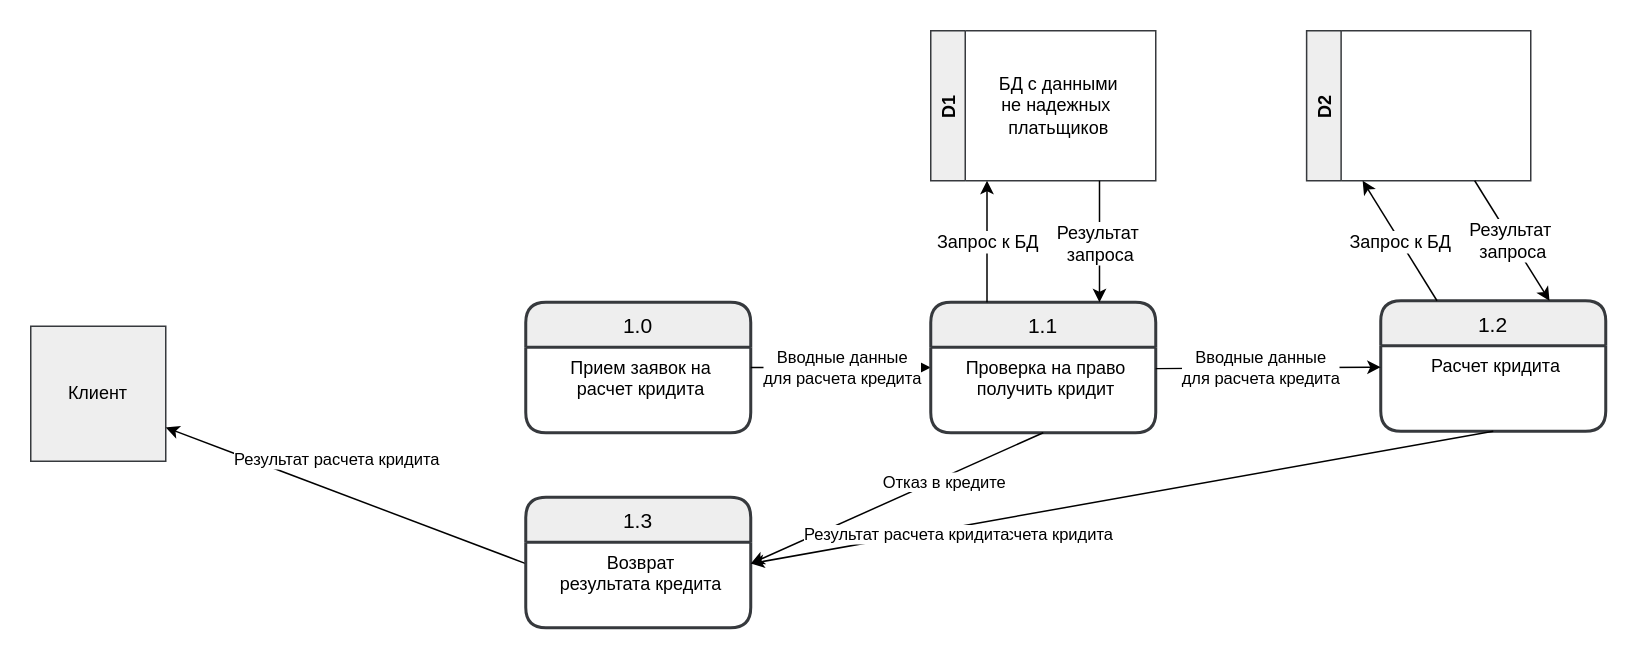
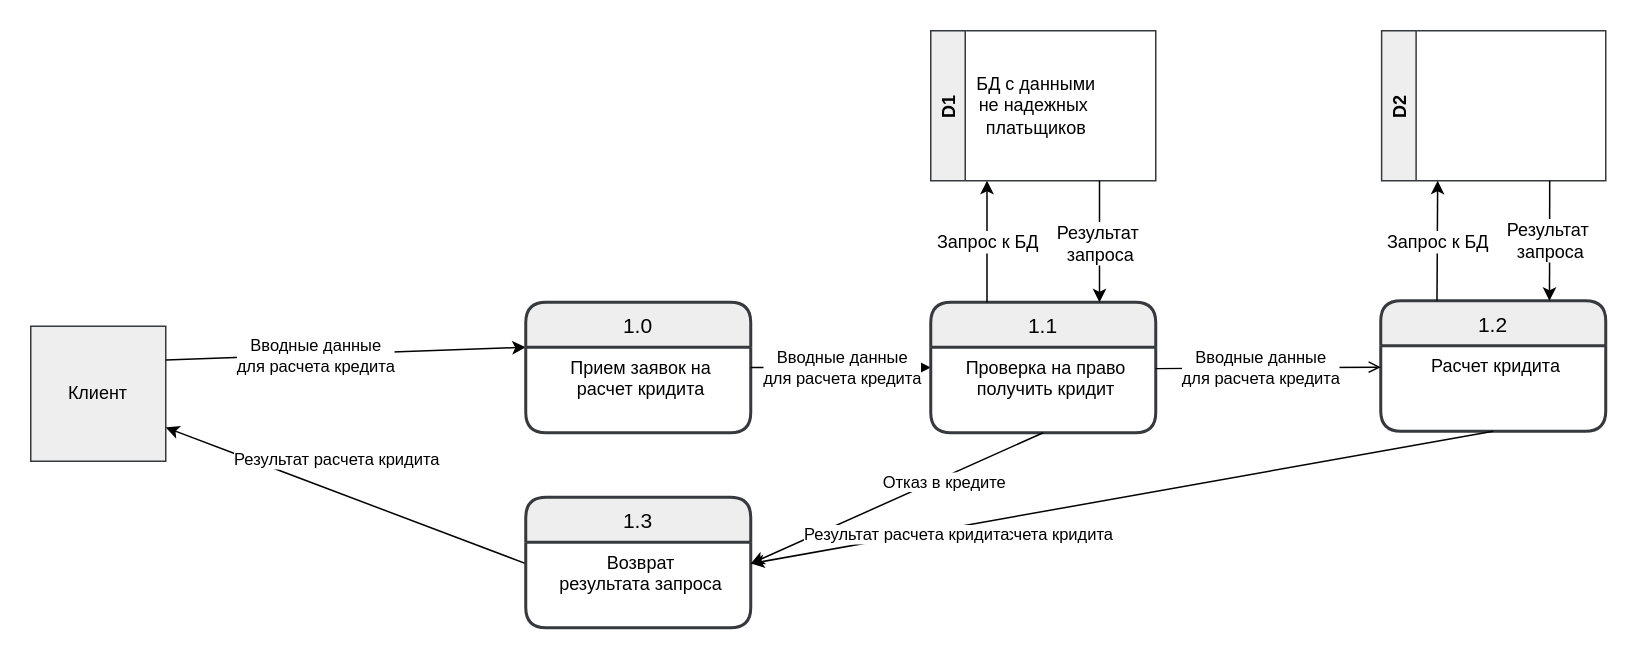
- <mxCell id="25" value="БД с данными &lt;br&gt;не надежных&amp;nbsp;&lt;br&gt;платьщиков" style="text;html=1;align=center;verticalAlign=middle;resizable=0;points=[];autosize=1;strokeColor=none;" vertex="1" parent="24"><mxGeometry x="40" y="25" width="90" height="50" as="geometry" /></mxCell>
+ <mxCell id="25" value="БД с данными &lt;br&gt;не надежных&amp;nbsp;&lt;br&gt;платьщиков" style="text;html=1;align=center;verticalAlign=middle;resizable=0;points=[];autosize=1;strokeColor=none;" vertex="1" parent="24"><mxGeometry x="25" y="25" width="90" height="50" as="geometry" /></mxCell>
- <mxCell id="3" value="D2" style="swimlane;horizontal=0;strokeColor=#36393d;fillColor=#eeeeee;align=center;" parent="1" vertex="1"><mxGeometry x="870.58" y="20" width="149.42" height="100" as="geometry" /></mxCell>
+ <mxCell id="3" value="D2" style="swimlane;horizontal=0;strokeColor=#36393d;fillColor=#eeeeee;align=center;" parent="1" vertex="1"><mxGeometry x="920.58" y="20" width="149.42" height="100" as="geometry" /></mxCell>
+ <mxCell id="4" value="" style="endArrow=classic;html=1;exitX=1;exitY=0.25;exitDx=0;exitDy=0;entryX=0;entryY=0;entryDx=0;entryDy=0;" parent="1" source="2" target="15" edge="1"><mxGeometry width="50" height="50" relative="1" as="geometry"><mxPoint x="643" y="402" as="sourcePoint" /><mxPoint x="290.99" y="253.02" as="targetPoint" /></mxGeometry></mxCell>
+ <mxCell id="5" value="Вводные данные&lt;br&gt;для расчета кредита" style="edgeLabel;html=1;align=center;verticalAlign=middle;resizable=0;points=[];" parent="4" vertex="1" connectable="0"><mxGeometry x="-0.333" y="1" relative="1" as="geometry"><mxPoint x="20" y="1" as="offset" /></mxGeometry></mxCell>
- <mxCell id="30" value="" style="endArrow=classic;html=1;exitX=1;exitY=0.25;exitDx=0;exitDy=0;entryX=0;entryY=0.25;entryDx=0;entryDy=0;" edge="1" parent="1" source="23" target="7"><mxGeometry width="50" height="50" relative="1" as="geometry"><mxPoint x="510" y="254.5" as="sourcePoint" /><mxPoint x="630" y="254.5" as="targetPoint" /></mxGeometry></mxCell>
+ <mxCell id="30" value="" style="endArrow=open;html=1;exitX=1;exitY=0.25;exitDx=0;exitDy=0;entryX=0;entryY=0.25;entryDx=0;entryDy=0;" edge="1" parent="1" source="23" target="7"><mxGeometry width="50" height="50" relative="1" as="geometry"><mxPoint x="510" y="254.5" as="sourcePoint" /><mxPoint x="630" y="254.5" as="targetPoint" /></mxGeometry></mxCell>
- <mxCell id="17" value="Возврат &#10;результата кредита" style="align=center;strokeColor=none;fillColor=none;spacingLeft=4;fontSize=12;verticalAlign=top;resizable=0;rotatable=0;part=1;" vertex="1" parent="16"><mxGeometry y="30" width="150" height="57" as="geometry" /></mxCell>
+ <mxCell id="17" value="Возврат &#10;результата запроса" style="align=center;strokeColor=none;fillColor=none;spacingLeft=4;fontSize=12;verticalAlign=top;resizable=0;rotatable=0;part=1;" vertex="1" parent="16"><mxGeometry y="30" width="150" height="57" as="geometry" /></mxCell>
